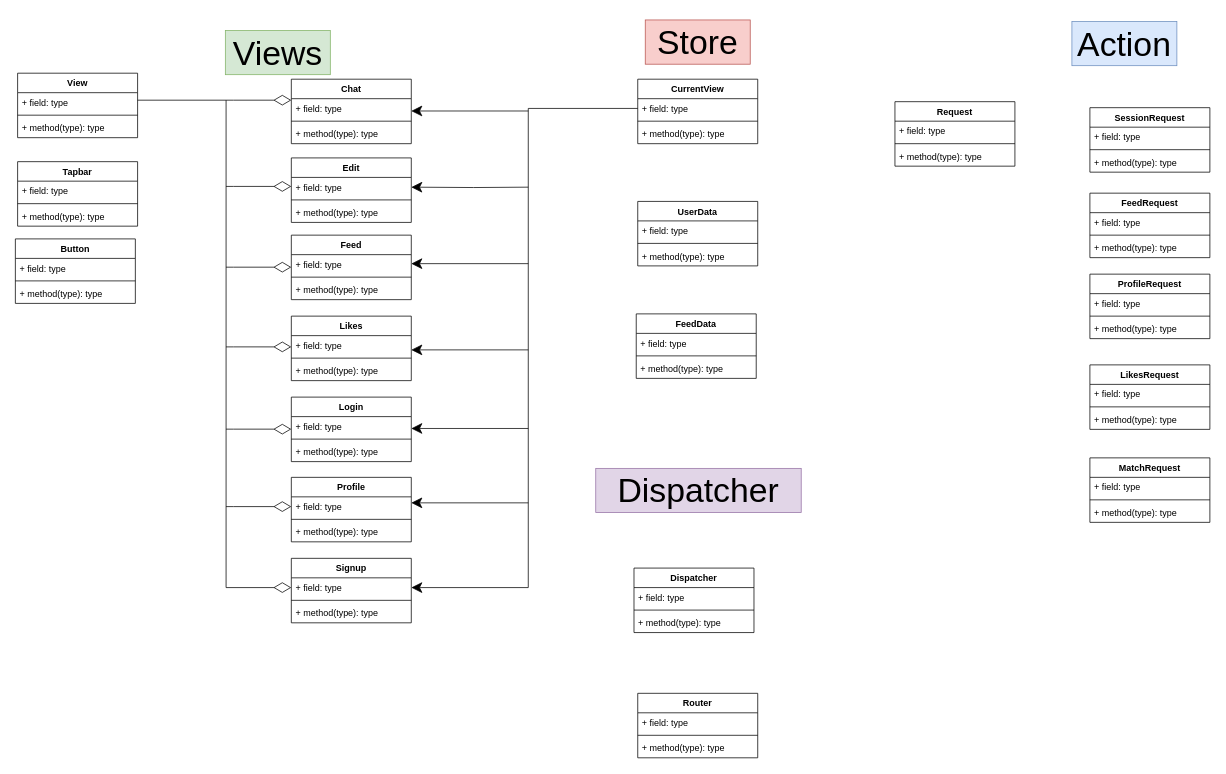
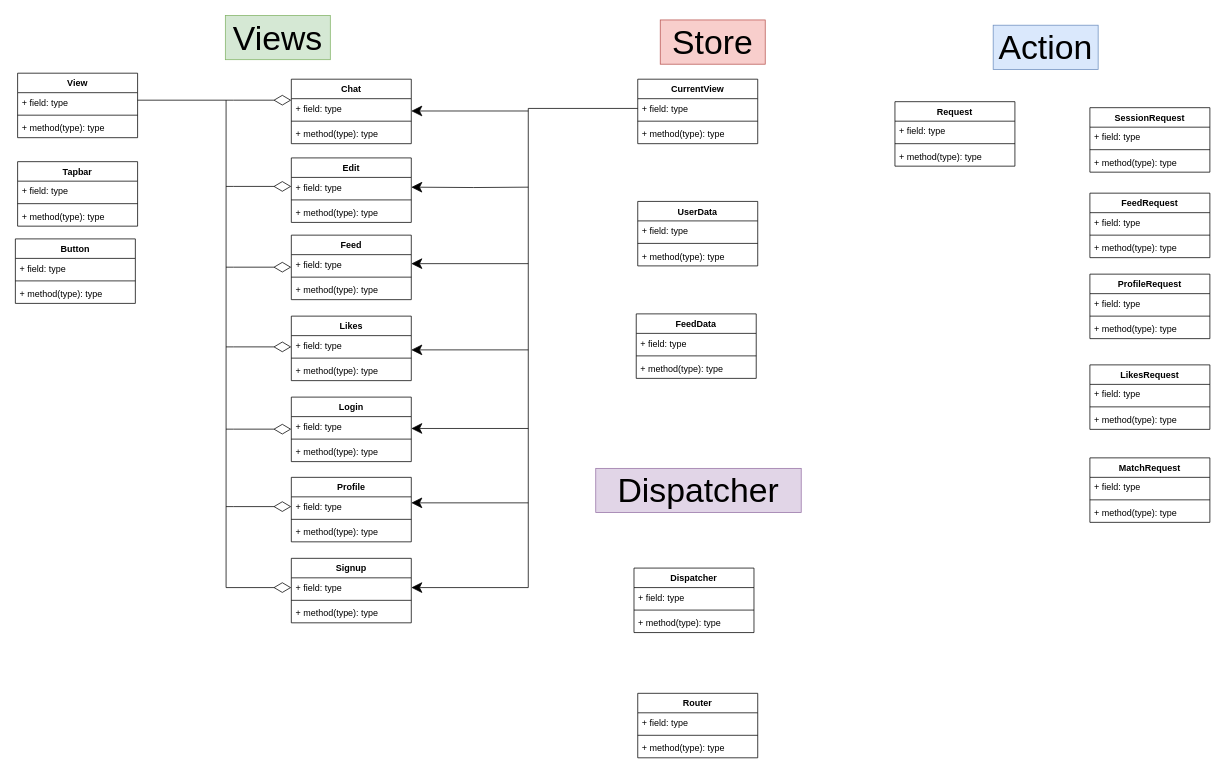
- <mxCell id="49" value="&lt;font style=&quot;font-size: 45px&quot;&gt;Store&lt;/font&gt;" style="text;html=1;strokeColor=#b85450;fillColor=#f8cecc;align=center;verticalAlign=middle;whiteSpace=wrap;rounded=0;" vertex="1" parent="1"><mxGeometry x="860" y="26" width="140" height="59" as="geometry" /></mxCell>
+ <mxCell id="49" value="&lt;font style=&quot;font-size: 45px&quot;&gt;Store&lt;/font&gt;" style="text;html=1;strokeColor=#b85450;fillColor=#f8cecc;align=center;verticalAlign=middle;whiteSpace=wrap;rounded=0;" vertex="1" parent="1"><mxGeometry x="880" y="26" width="140" height="59" as="geometry" /></mxCell>
- <mxCell id="58" value="&lt;font style=&quot;font-size: 45px&quot;&gt;Action&lt;/font&gt;" style="text;html=1;strokeColor=#6c8ebf;fillColor=#dae8fc;align=center;verticalAlign=middle;whiteSpace=wrap;rounded=0;" vertex="1" parent="1"><mxGeometry x="1429" y="28" width="140" height="59" as="geometry" /></mxCell>
+ <mxCell id="58" value="&lt;font style=&quot;font-size: 45px&quot;&gt;Action&lt;/font&gt;" style="text;html=1;strokeColor=#6c8ebf;fillColor=#dae8fc;align=center;verticalAlign=middle;whiteSpace=wrap;rounded=0;" vertex="1" parent="1"><mxGeometry x="1324" y="33" width="140" height="59" as="geometry" /></mxCell>
- <mxCell id="92" value="&lt;font style=&quot;font-size: 45px&quot;&gt;Views&lt;/font&gt;" style="text;html=1;strokeColor=#82b366;fillColor=#d5e8d4;align=center;verticalAlign=middle;whiteSpace=wrap;rounded=0;" vertex="1" parent="1"><mxGeometry x="300" y="40" width="140" height="59" as="geometry" /></mxCell>
+ <mxCell id="92" value="&lt;font style=&quot;font-size: 45px&quot;&gt;Views&lt;/font&gt;" style="text;html=1;strokeColor=#82b366;fillColor=#d5e8d4;align=center;verticalAlign=middle;whiteSpace=wrap;rounded=0;" vertex="1" parent="1"><mxGeometry x="300" y="20" width="140" height="59" as="geometry" /></mxCell>
